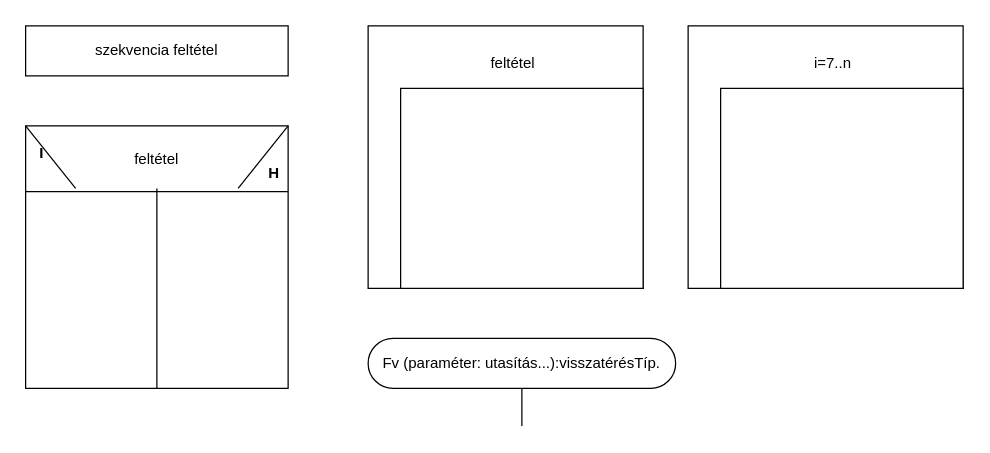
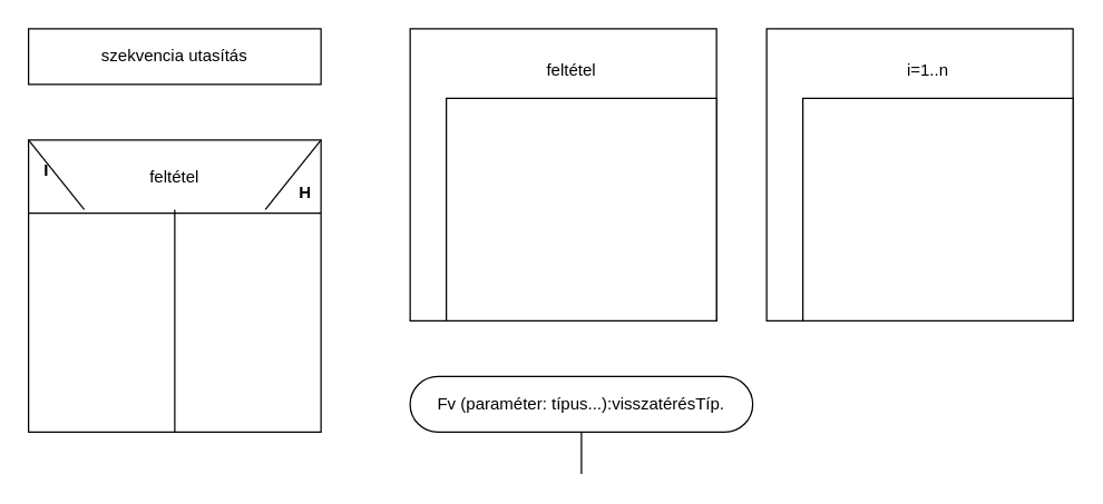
- <mxCell id="2" value="szekvencia feltétel" style="rounded=0;whiteSpace=wrap;html=1;" parent="1" vertex="1"><mxGeometry x="20" y="20" width="210" height="40" as="geometry" /></mxCell>
+ <mxCell id="2" value="szekvencia utasítás" style="rounded=0;whiteSpace=wrap;html=1;" parent="1" vertex="1"><mxGeometry x="20" y="20" width="210" height="40" as="geometry" /></mxCell>
- <mxCell id="5" value="i=7..n" style="rounded=0;whiteSpace=wrap;html=1;strokeColor=none;" parent="3" vertex="1"><mxGeometry x="36" y="10" width="160" height="40" as="geometry" /></mxCell>
+ <mxCell id="5" value="i=1..n" style="rounded=0;whiteSpace=wrap;html=1;strokeColor=none;" parent="3" vertex="1"><mxGeometry x="36" y="10" width="160" height="40" as="geometry" /></mxCell>
- <mxCell id="8" value="Fv (paraméter: utasítás...):visszatérésTíp." style="rounded=1;whiteSpace=wrap;html=1;arcSize=50;" parent="7" vertex="1"><mxGeometry width="246" height="40" as="geometry" /></mxCell>
+ <mxCell id="8" value="Fv (paraméter: típus...):visszatérésTíp." style="rounded=1;whiteSpace=wrap;html=1;arcSize=50;" parent="7" vertex="1"><mxGeometry width="246" height="40" as="geometry" /></mxCell>
